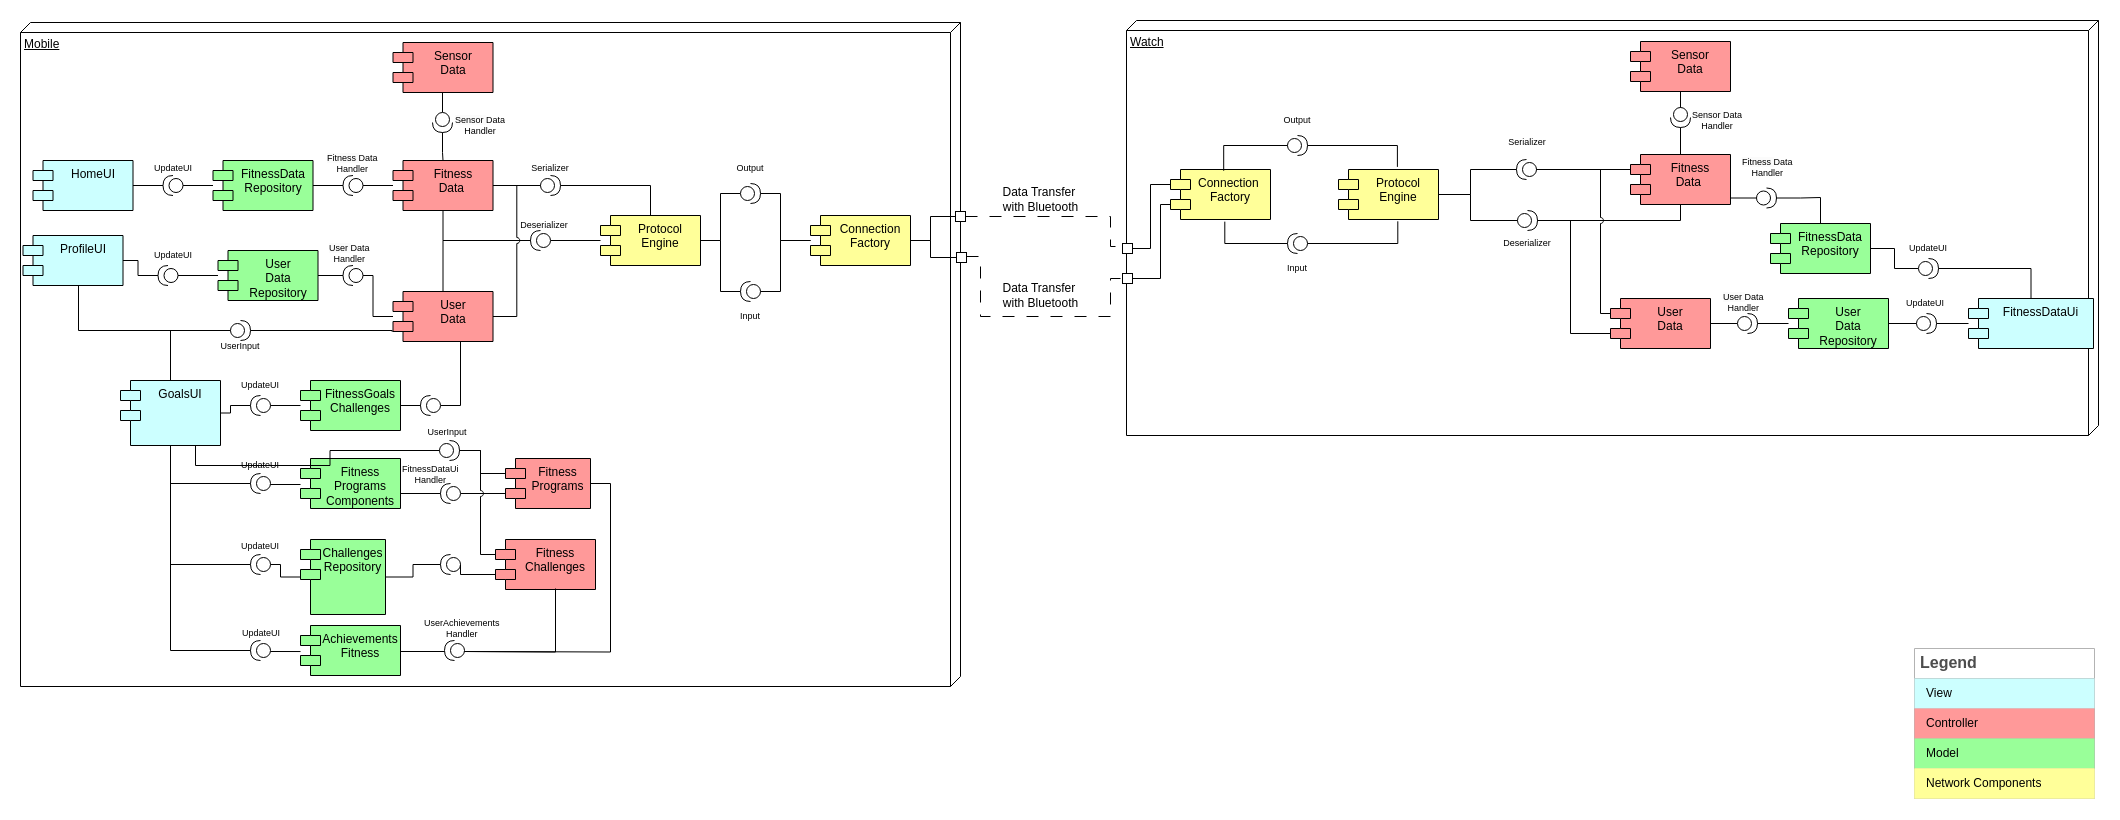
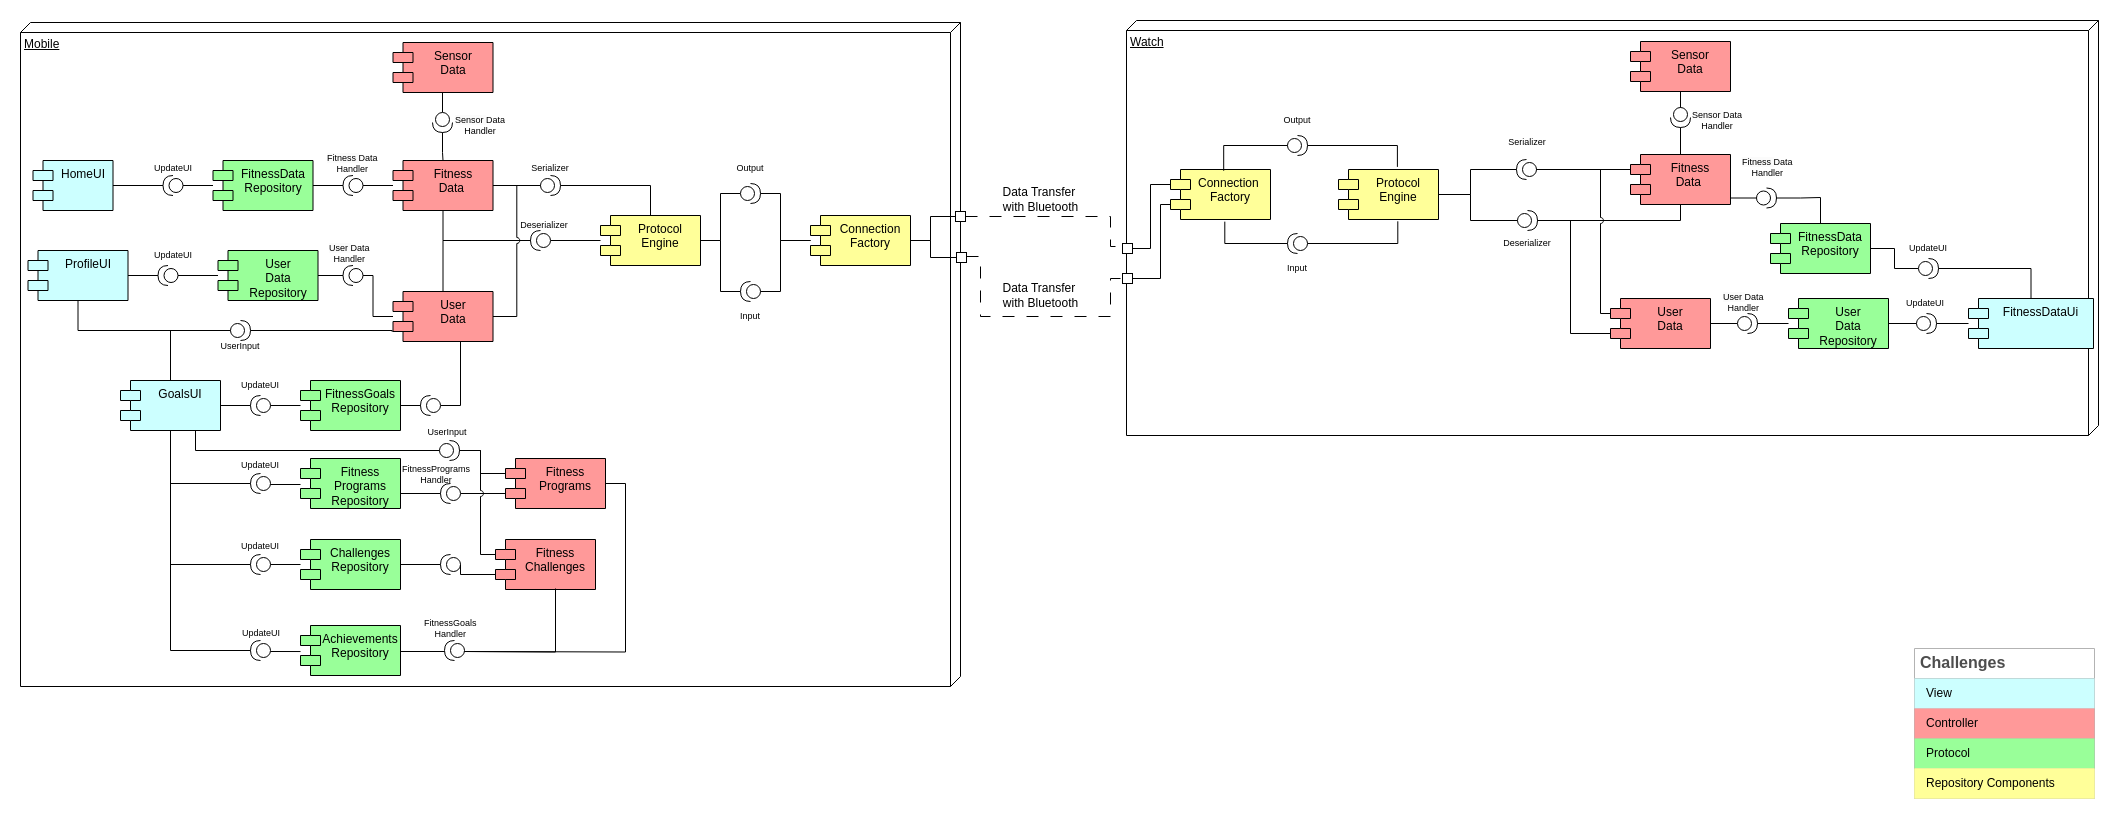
- <mxCell id="4" value="HomeUI" style="shape=module;align=left;spacingLeft=20;align=center;verticalAlign=top;whiteSpace=wrap;html=1;fillColor=#CCFFFF;" vertex="1" parent="1"><mxGeometry x="32.5" y="160" width="100" height="50" as="geometry" /></mxCell>
+ <mxCell id="4" value="HomeUI" style="shape=module;align=left;spacingLeft=20;align=center;verticalAlign=top;whiteSpace=wrap;html=1;fillColor=#CCFFFF;" vertex="1" parent="1"><mxGeometry x="32.5" y="160" width="80" height="50" as="geometry" /></mxCell>
- <mxCell id="29" value="ProfileUI" style="shape=module;align=left;spacingLeft=20;align=center;verticalAlign=top;whiteSpace=wrap;html=1;fillColor=#CCFFFF;" vertex="1" parent="1"><mxGeometry x="22.5" y="235" width="100" height="50" as="geometry" /></mxCell>
+ <mxCell id="29" value="ProfileUI" style="shape=module;align=left;spacingLeft=20;align=center;verticalAlign=top;whiteSpace=wrap;html=1;fillColor=#CCFFFF;" vertex="1" parent="1"><mxGeometry x="27.5" y="250" width="100" height="50" as="geometry" /></mxCell>
- <mxCell id="14" value="FitnessGoals&lt;div&gt;Challenges&lt;/div&gt;" style="shape=module;align=left;spacingLeft=20;align=center;verticalAlign=top;whiteSpace=wrap;html=1;fillColor=#99FF99;" vertex="1" parent="1"><mxGeometry x="300" y="380" width="100" height="50" as="geometry" /></mxCell>
+ <mxCell id="14" value="FitnessGoals&lt;div&gt;Repository&lt;/div&gt;" style="shape=module;align=left;spacingLeft=20;align=center;verticalAlign=top;whiteSpace=wrap;html=1;fillColor=#99FF99;" vertex="1" parent="1"><mxGeometry x="300" y="380" width="100" height="50" as="geometry" /></mxCell>
- <mxCell id="11" value="GoalsUI" style="shape=module;align=left;spacingLeft=20;align=center;verticalAlign=top;whiteSpace=wrap;html=1;fillColor=#CCFFFF;" vertex="1" parent="1"><mxGeometry x="120" y="380" width="100" height="65" as="geometry" /></mxCell>
+ <mxCell id="11" value="GoalsUI" style="shape=module;align=left;spacingLeft=20;align=center;verticalAlign=top;whiteSpace=wrap;html=1;fillColor=#CCFFFF;" vertex="1" parent="1"><mxGeometry x="120" y="380" width="100" height="50" as="geometry" /></mxCell>
- <mxCell id="94" value="&lt;div style=&quot;text-align: center;&quot;&gt;FitnessDataUi&lt;/div&gt;&lt;div style=&quot;caret-color: rgb(0, 0, 0); color: rgb(0, 0, 0); font-family: Helvetica; font-size: 9px; font-style: normal; font-variant-caps: normal; font-weight: 400; letter-spacing: normal; text-align: center; text-indent: 0px; text-transform: none; white-space: normal; word-spacing: 0px; -webkit-text-stroke-width: 0px; text-decoration: none;&quot;&gt;Handler&lt;/div&gt;" style="text;whiteSpace=wrap;html=1;fontSize=9;" vertex="1" parent="1"><mxGeometry x="400" y="457" width="52" height="29" as="geometry" /></mxCell>
+ <mxCell id="94" value="&lt;div style=&quot;text-align: center;&quot;&gt;FitnessPrograms&lt;/div&gt;&lt;div style=&quot;caret-color: rgb(0, 0, 0); color: rgb(0, 0, 0); font-family: Helvetica; font-size: 9px; font-style: normal; font-variant-caps: normal; font-weight: 400; letter-spacing: normal; text-align: center; text-indent: 0px; text-transform: none; white-space: normal; word-spacing: 0px; -webkit-text-stroke-width: 0px; text-decoration: none;&quot;&gt;Handler&lt;/div&gt;" style="text;whiteSpace=wrap;html=1;fontSize=9;" vertex="1" parent="1"><mxGeometry x="400" y="457" width="52" height="29" as="geometry" /></mxCell>
- <mxCell id="45" value="Fitness&lt;div&gt;Programs&lt;/div&gt;" style="shape=module;align=left;spacingLeft=20;align=center;verticalAlign=top;whiteSpace=wrap;html=1;fillColor=#FF9999;" vertex="1" parent="1"><mxGeometry x="505" y="458" width="85" height="50" as="geometry" /></mxCell>
+ <mxCell id="45" value="Fitness&lt;div&gt;Programs&lt;/div&gt;" style="shape=module;align=left;spacingLeft=20;align=center;verticalAlign=top;whiteSpace=wrap;html=1;fillColor=#FF9999;" vertex="1" parent="1"><mxGeometry x="505" y="458" width="100" height="50" as="geometry" /></mxCell>
- <mxCell id="15" value="Fitness&lt;div&gt;Programs&lt;/div&gt;&lt;div&gt;Components&lt;/div&gt;" style="shape=module;align=left;spacingLeft=20;align=center;verticalAlign=top;whiteSpace=wrap;html=1;fillColor=#99FF99;" vertex="1" parent="1"><mxGeometry x="300" y="458" width="100" height="50" as="geometry" /></mxCell>
+ <mxCell id="15" value="Fitness&lt;div&gt;Programs&lt;/div&gt;&lt;div&gt;Repository&lt;/div&gt;" style="shape=module;align=left;spacingLeft=20;align=center;verticalAlign=top;whiteSpace=wrap;html=1;fillColor=#99FF99;" vertex="1" parent="1"><mxGeometry x="300" y="458" width="100" height="50" as="geometry" /></mxCell>
- <mxCell id="19" value="Challenges&lt;div&gt;Repository&lt;/div&gt;" style="shape=module;align=left;spacingLeft=20;align=center;verticalAlign=top;whiteSpace=wrap;html=1;fillColor=#99FF99;" vertex="1" parent="1"><mxGeometry x="300" y="539" width="85" height="75" as="geometry" /></mxCell>
+ <mxCell id="19" value="Challenges&lt;div&gt;Repository&lt;/div&gt;" style="shape=module;align=left;spacingLeft=20;align=center;verticalAlign=top;whiteSpace=wrap;html=1;fillColor=#99FF99;" vertex="1" parent="1"><mxGeometry x="300" y="539" width="100" height="50" as="geometry" /></mxCell>
- <mxCell id="95" value="&lt;div style=&quot;text-align: center;&quot;&gt;UserAchievements&lt;/div&gt;&lt;div style=&quot;text-align: center;&quot;&gt;Handler&lt;/div&gt;" style="text;whiteSpace=wrap;html=1;fontSize=9;" vertex="1" parent="1"><mxGeometry x="422" y="611" width="78" height="29" as="geometry" /></mxCell>
+ <mxCell id="95" value="&lt;div style=&quot;text-align: center;&quot;&gt;FitnessGoals&lt;/div&gt;&lt;div style=&quot;text-align: center;&quot;&gt;Handler&lt;/div&gt;" style="text;whiteSpace=wrap;html=1;fontSize=9;" vertex="1" parent="1"><mxGeometry x="422" y="611" width="78" height="29" as="geometry" /></mxCell>
- <mxCell id="21" value="Achievements&lt;br&gt;&lt;div&gt;Fitness&lt;/div&gt;" style="shape=module;align=left;spacingLeft=20;align=center;verticalAlign=top;whiteSpace=wrap;html=1;fillColor=#99FF99;" vertex="1" parent="1"><mxGeometry x="300" y="625" width="100" height="50" as="geometry" /></mxCell>
+ <mxCell id="21" value="Achievements&lt;br&gt;&lt;div&gt;Repository&lt;/div&gt;" style="shape=module;align=left;spacingLeft=20;align=center;verticalAlign=top;whiteSpace=wrap;html=1;fillColor=#99FF99;" vertex="1" parent="1"><mxGeometry x="300" y="625" width="100" height="50" as="geometry" /></mxCell>
- <mxCell id="157" value="Legend" style="shape=table;startSize=30;container=1;collapsible=0;childLayout=tableLayout;fontSize=16;align=left;verticalAlign=top;fillColor=none;strokeColor=#B3B3B3;fontColor=#4D4D4D;fontStyle=1;spacingLeft=6;spacing=0;resizable=0;" vertex="1" parent="1"><mxGeometry x="1914" y="648" width="180" height="150" as="geometry" /></mxCell>
+ <mxCell id="157" value="Challenges" style="shape=table;startSize=30;container=1;collapsible=0;childLayout=tableLayout;fontSize=16;align=left;verticalAlign=top;fillColor=none;strokeColor=#B3B3B3;fontColor=#4D4D4D;fontStyle=1;spacingLeft=6;spacing=0;resizable=0;" vertex="1" parent="1"><mxGeometry x="1914" y="648" width="180" height="150" as="geometry" /></mxCell>
- <mxCell id="163" value="&lt;font color=&quot;#000000&quot;&gt;Model&lt;/font&gt;" style="shape=partialRectangle;html=1;whiteSpace=wrap;connectable=0;strokeColor=#4D4D4D;overflow=hidden;fillColor=#99FF99;top=0;left=0;bottom=0;right=0;pointerEvents=1;fontSize=12;align=left;fontColor=#FFFFFF;gradientColor=none;spacingLeft=10;spacingRight=4;" vertex="1" parent="162"><mxGeometry width="180" height="30" as="geometry"><mxRectangle width="180" height="30" as="alternateBounds" /></mxGeometry></mxCell>
+ <mxCell id="163" value="&lt;font color=&quot;#000000&quot;&gt;Protocol&lt;/font&gt;" style="shape=partialRectangle;html=1;whiteSpace=wrap;connectable=0;strokeColor=#4D4D4D;overflow=hidden;fillColor=#99FF99;top=0;left=0;bottom=0;right=0;pointerEvents=1;fontSize=12;align=left;fontColor=#FFFFFF;gradientColor=none;spacingLeft=10;spacingRight=4;" vertex="1" parent="162"><mxGeometry width="180" height="30" as="geometry"><mxRectangle width="180" height="30" as="alternateBounds" /></mxGeometry></mxCell>
- <mxCell id="165" value="&lt;font color=&quot;#000000&quot;&gt;Network Components&lt;/font&gt;" style="shape=partialRectangle;html=1;whiteSpace=wrap;connectable=0;strokeColor=#4D4D4D;overflow=hidden;fillColor=#FFFF99;top=0;left=0;bottom=0;right=0;pointerEvents=1;fontSize=12;align=left;fontColor=#FFFFFF;gradientColor=none;spacingLeft=10;spacingRight=4;" vertex="1" parent="164"><mxGeometry width="180" height="30" as="geometry"><mxRectangle width="180" height="30" as="alternateBounds" /></mxGeometry></mxCell>
+ <mxCell id="165" value="&lt;font color=&quot;#000000&quot;&gt;Repository Components&lt;/font&gt;" style="shape=partialRectangle;html=1;whiteSpace=wrap;connectable=0;strokeColor=#4D4D4D;overflow=hidden;fillColor=#FFFF99;top=0;left=0;bottom=0;right=0;pointerEvents=1;fontSize=12;align=left;fontColor=#FFFFFF;gradientColor=none;spacingLeft=10;spacingRight=4;" vertex="1" parent="164"><mxGeometry width="180" height="30" as="geometry"><mxRectangle width="180" height="30" as="alternateBounds" /></mxGeometry></mxCell>
